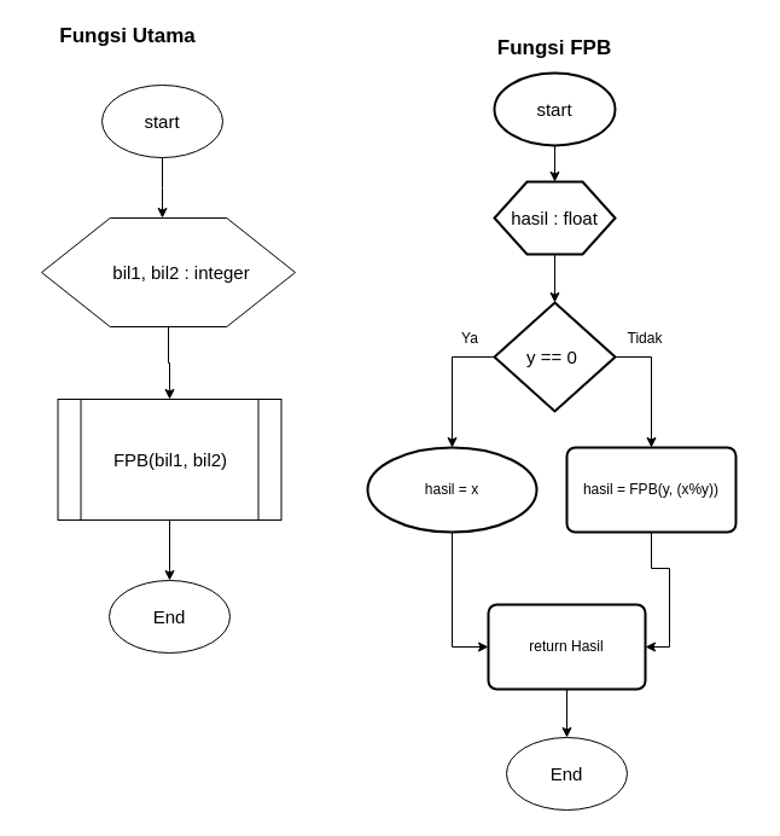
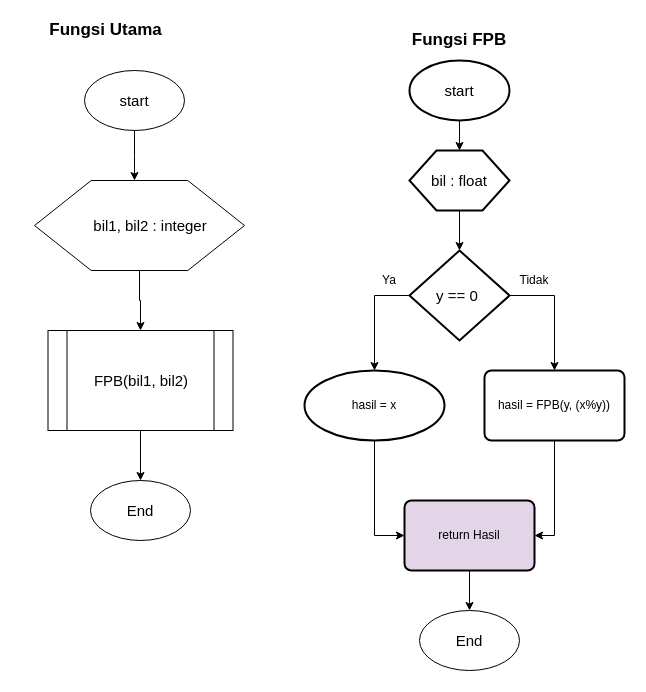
- <mxCell id="16" value="hasil : float" style="text;html=1;strokeColor=none;fillColor=none;align=center;verticalAlign=middle;whiteSpace=wrap;rounded=0;fontSize=15;" vertex="1" parent="1"><mxGeometry x="404" y="170" width="110" height="20" as="geometry" /></mxCell>
+ <mxCell id="16" value="bil : float" style="text;html=1;strokeColor=none;fillColor=none;align=center;verticalAlign=middle;whiteSpace=wrap;rounded=0;fontSize=15;" vertex="1" parent="1"><mxGeometry x="404" y="170" width="110" height="20" as="geometry" /></mxCell>
- <mxCell id="22" value="hasil = FPB(y, (x%y))" style="rounded=1;whiteSpace=wrap;html=1;absoluteArcSize=1;arcSize=14;strokeWidth=2;" vertex="1" parent="1"><mxGeometry x="469" y="370" width="140" height="70" as="geometry" /></mxCell>
+ <mxCell id="22" value="hasil = FPB(y, (x%y))" style="rounded=1;whiteSpace=wrap;html=1;absoluteArcSize=1;arcSize=14;strokeWidth=2;" vertex="1" parent="1"><mxGeometry x="484" y="370" width="140" height="70" as="geometry" /></mxCell>
- <mxCell id="28" value="return Hasil" style="rounded=1;whiteSpace=wrap;html=1;absoluteArcSize=1;arcSize=14;strokeWidth=2;" vertex="1" parent="1"><mxGeometry x="404" y="500" width="130" height="70" as="geometry" /></mxCell>
+ <mxCell id="28" value="return Hasil" style="rounded=1;whiteSpace=wrap;html=1;absoluteArcSize=1;arcSize=14;strokeWidth=2;fillColor=#e1d5e7;" vertex="1" parent="1"><mxGeometry x="404" y="500" width="130" height="70" as="geometry" /></mxCell>
